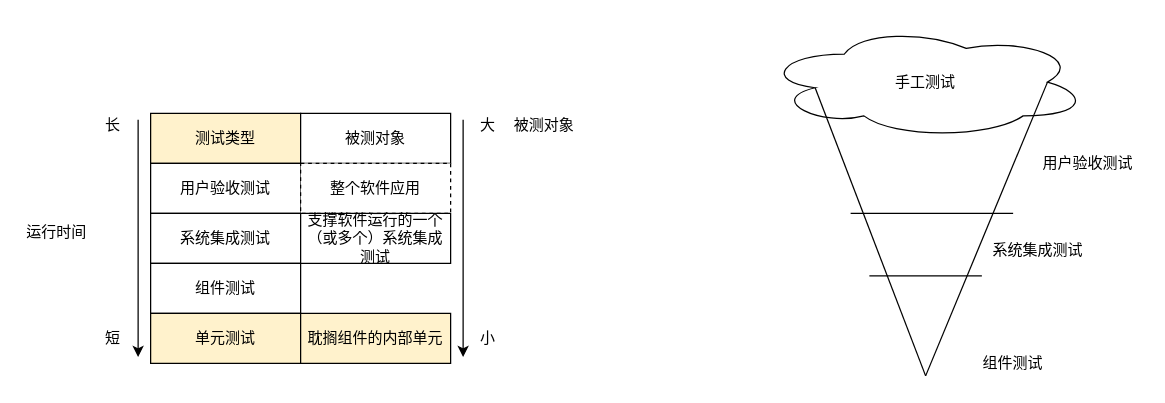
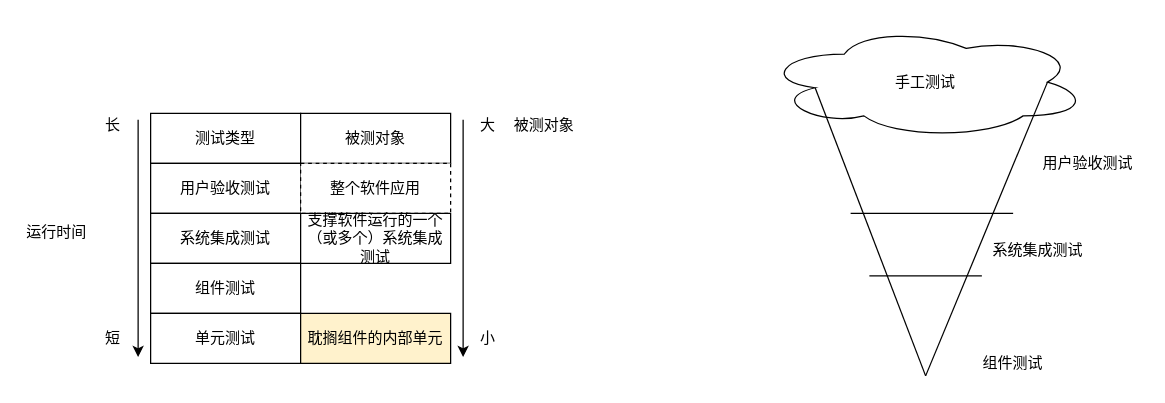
- <mxCell id="2" value="测试类型" style="rounded=0;whiteSpace=wrap;html=1;fillColor=#fff2cc;" vertex="1" parent="1"><mxGeometry x="120" y="90" width="120" height="40" as="geometry" /></mxCell>
+ <mxCell id="2" value="测试类型" style="rounded=0;whiteSpace=wrap;html=1;" vertex="1" parent="1"><mxGeometry x="120" y="90" width="120" height="40" as="geometry" /></mxCell>
- <mxCell id="6" value="单元测试" style="rounded=0;whiteSpace=wrap;html=1;fillColor=#fff2cc;" vertex="1" parent="1"><mxGeometry x="120" y="250" width="120" height="40" as="geometry" /></mxCell>
+ <mxCell id="6" value="单元测试" style="rounded=0;whiteSpace=wrap;html=1;" vertex="1" parent="1"><mxGeometry x="120" y="250" width="120" height="40" as="geometry" /></mxCell>
